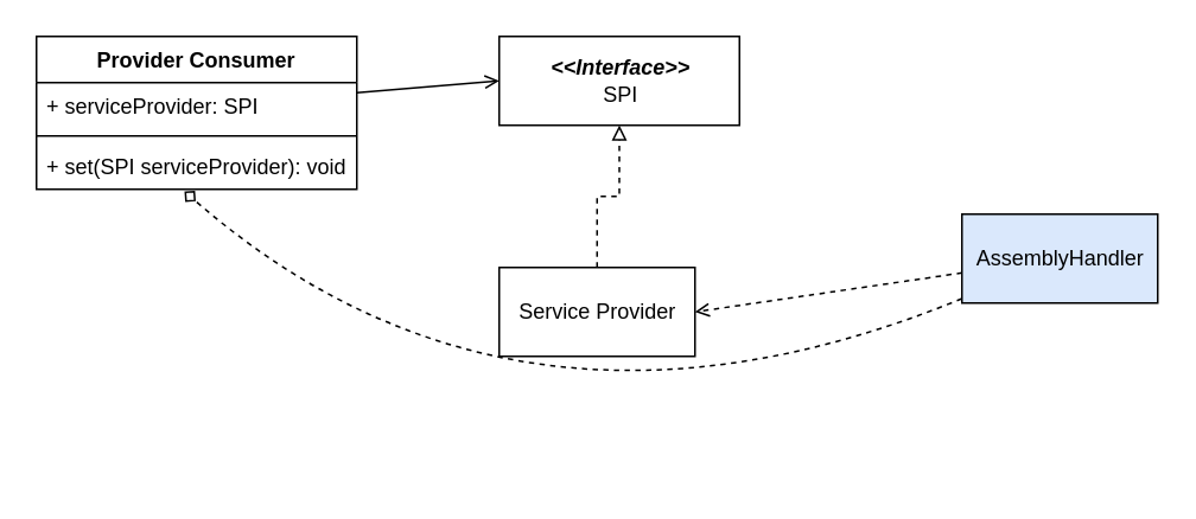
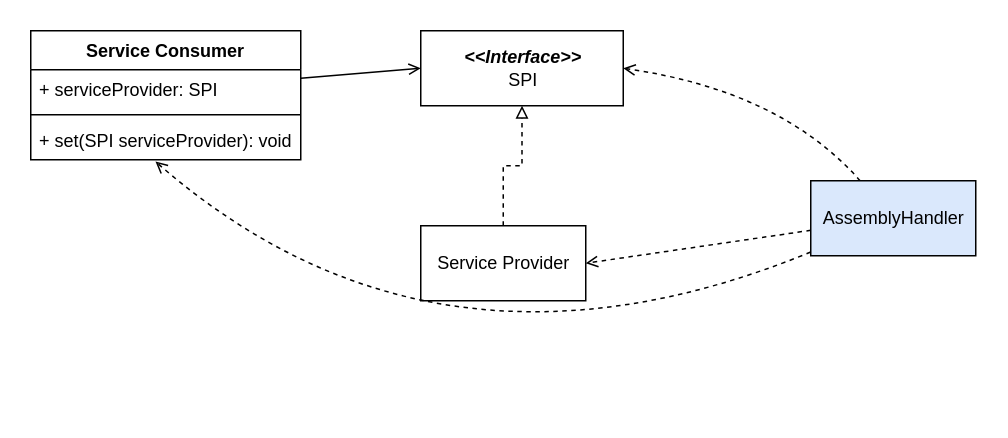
- <mxCell id="5" value="Provider Consumer" style="swimlane;fontStyle=1;align=center;verticalAlign=top;childLayout=stackLayout;horizontal=1;startSize=26;horizontalStack=0;resizeParent=1;resizeParentMax=0;resizeLast=0;collapsible=1;marginBottom=0;" parent="1" vertex="1"><mxGeometry x="20" y="20" width="180" height="86" as="geometry" /></mxCell>
+ <mxCell id="5" value="Service Consumer" style="swimlane;fontStyle=1;align=center;verticalAlign=top;childLayout=stackLayout;horizontal=1;startSize=26;horizontalStack=0;resizeParent=1;resizeParentMax=0;resizeLast=0;collapsible=1;marginBottom=0;" parent="1" vertex="1"><mxGeometry x="20" y="20" width="180" height="86" as="geometry" /></mxCell>
+ <mxCell id="12" style="orthogonalLoop=1;jettySize=auto;html=1;entryX=1;entryY=0.5;entryDx=0;entryDy=0;curved=1;endArrow=open;endFill=0;dashed=1;" edge="1" parent="1" source="13" target="2"><mxGeometry relative="1" as="geometry"><Array as="points"><mxPoint x="520" y="60" /></Array></mxGeometry></mxCell>
- <mxCell id="11" style="edgeStyle=none;curved=1;orthogonalLoop=1;jettySize=auto;html=1;entryX=0.462;entryY=1.046;entryDx=0;entryDy=0;entryPerimeter=0;endArrow=diamond;endFill=0;dashed=1;" parent="1" source="13" target="8" edge="1"><mxGeometry relative="1" as="geometry"><Array as="points"><mxPoint x="290" y="270" /></Array></mxGeometry></mxCell>
+ <mxCell id="11" style="edgeStyle=none;curved=1;orthogonalLoop=1;jettySize=auto;html=1;entryX=0.462;entryY=1.046;entryDx=0;entryDy=0;entryPerimeter=0;endArrow=open;endFill=0;dashed=1;" parent="1" source="13" target="8" edge="1"><mxGeometry relative="1" as="geometry"><Array as="points"><mxPoint x="290" y="270" /></Array></mxGeometry></mxCell>
